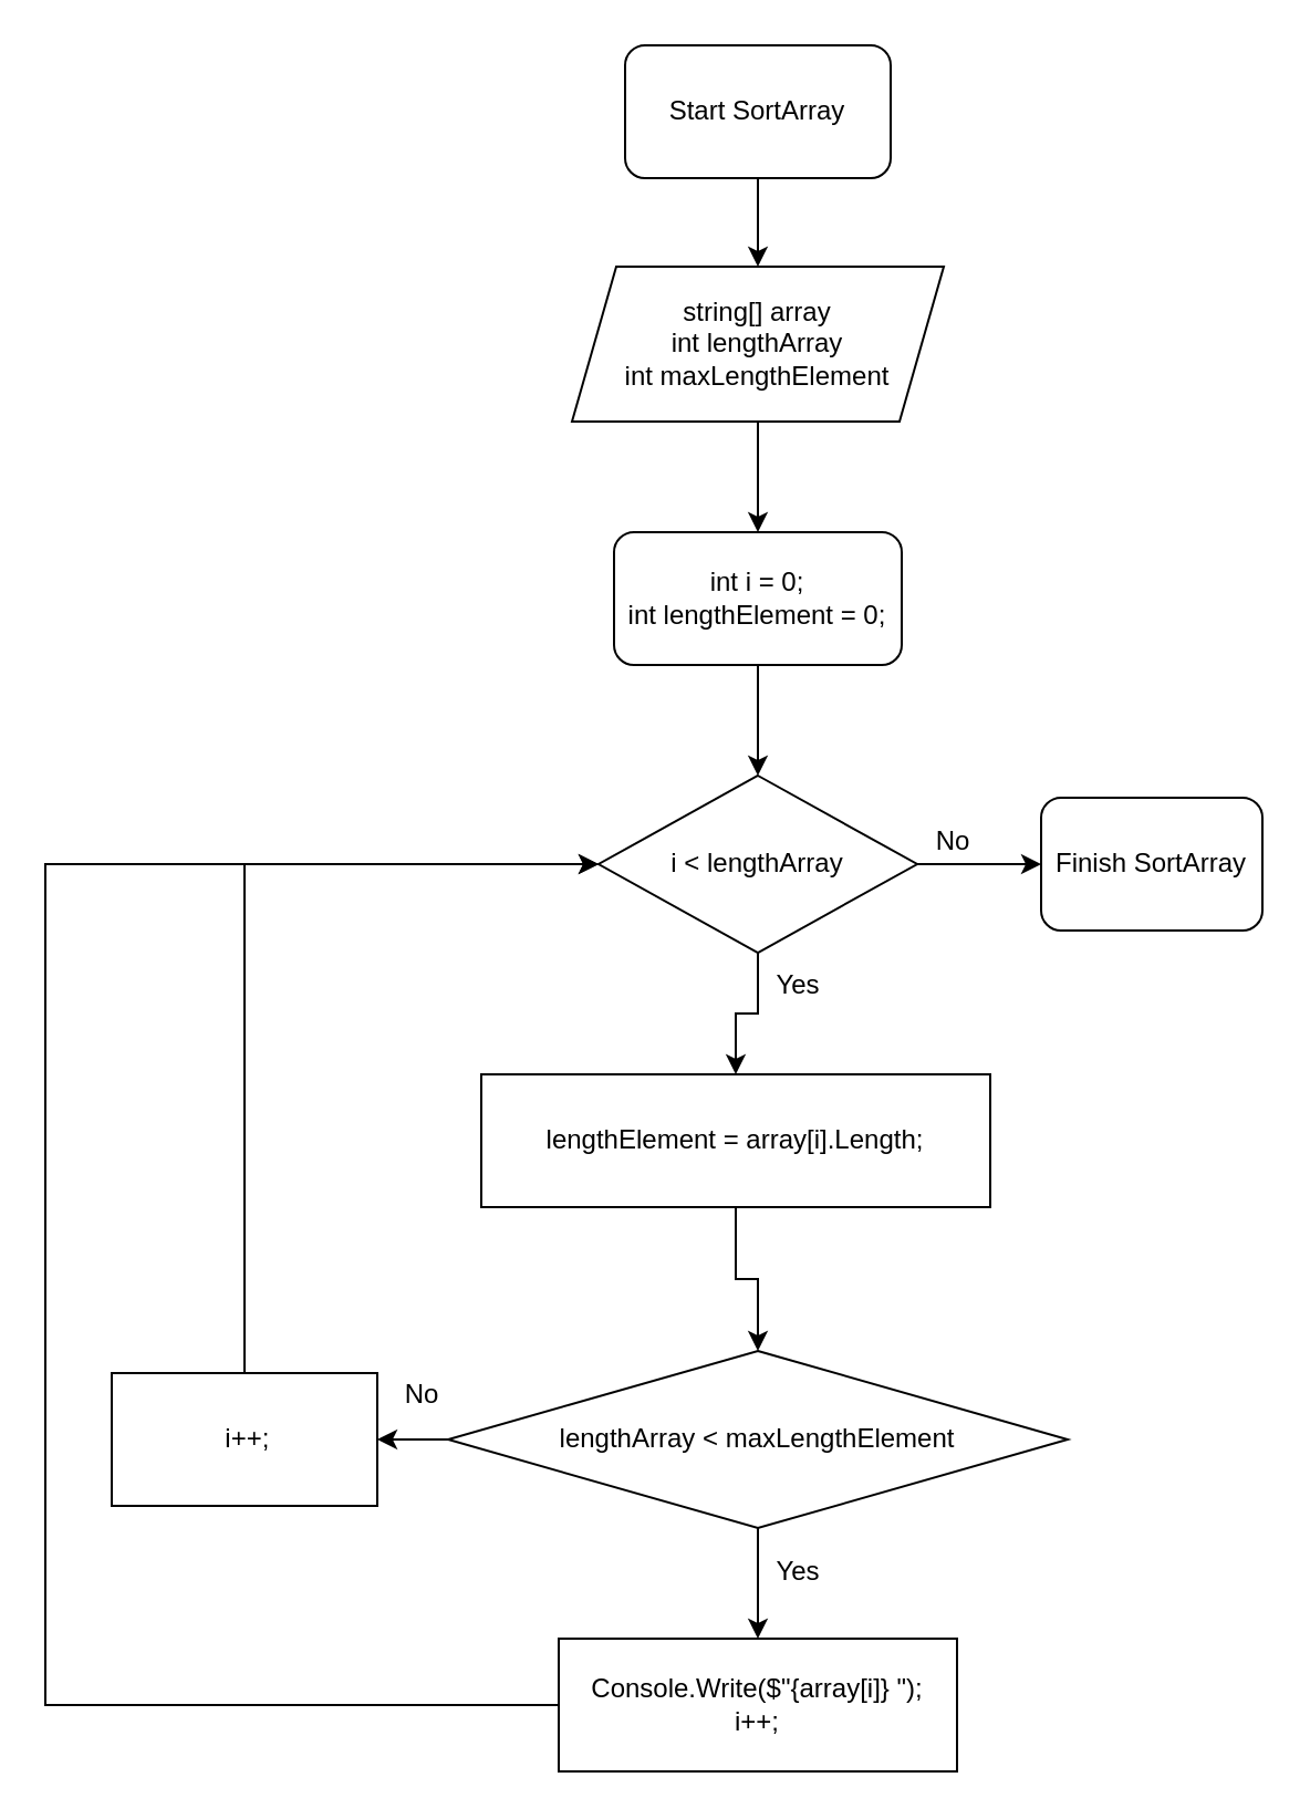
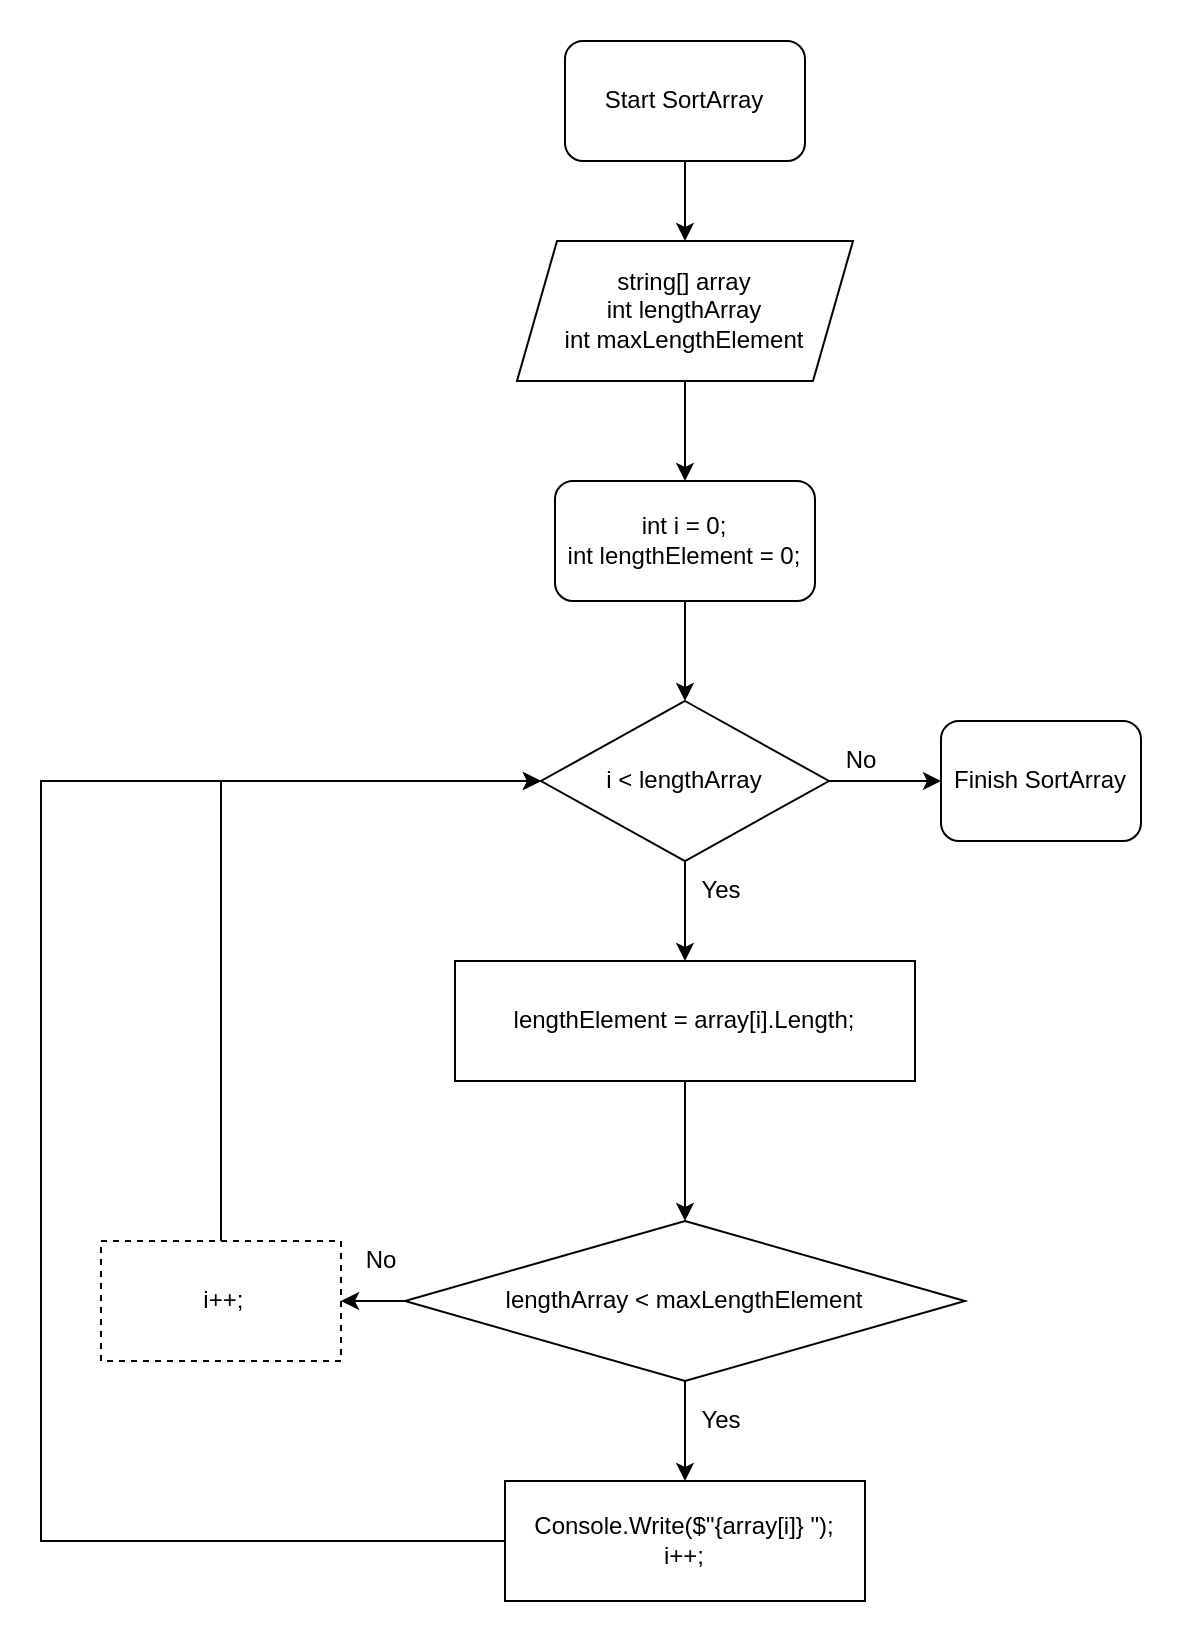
- <mxCell id="13" value="lengthElement = array[i].Length;" style="whiteSpace=wrap;html=1;" vertex="1" parent="1"><mxGeometry x="217" y="485" width="230" height="60" as="geometry" /></mxCell>
+ <mxCell id="13" value="lengthElement = array[i].Length;" style="whiteSpace=wrap;html=1;" vertex="1" parent="1"><mxGeometry x="227" y="480" width="230" height="60" as="geometry" /></mxCell>
- <mxCell id="20" value="&amp;nbsp;i++;" style="whiteSpace=wrap;html=1;" vertex="1" parent="1"><mxGeometry x="50" y="620" width="120" height="60" as="geometry" /></mxCell>
+ <mxCell id="20" value="&amp;nbsp;i++;" style="whiteSpace=wrap;html=1;dashed=1;" vertex="1" parent="1"><mxGeometry x="50" y="620" width="120" height="60" as="geometry" /></mxCell>
